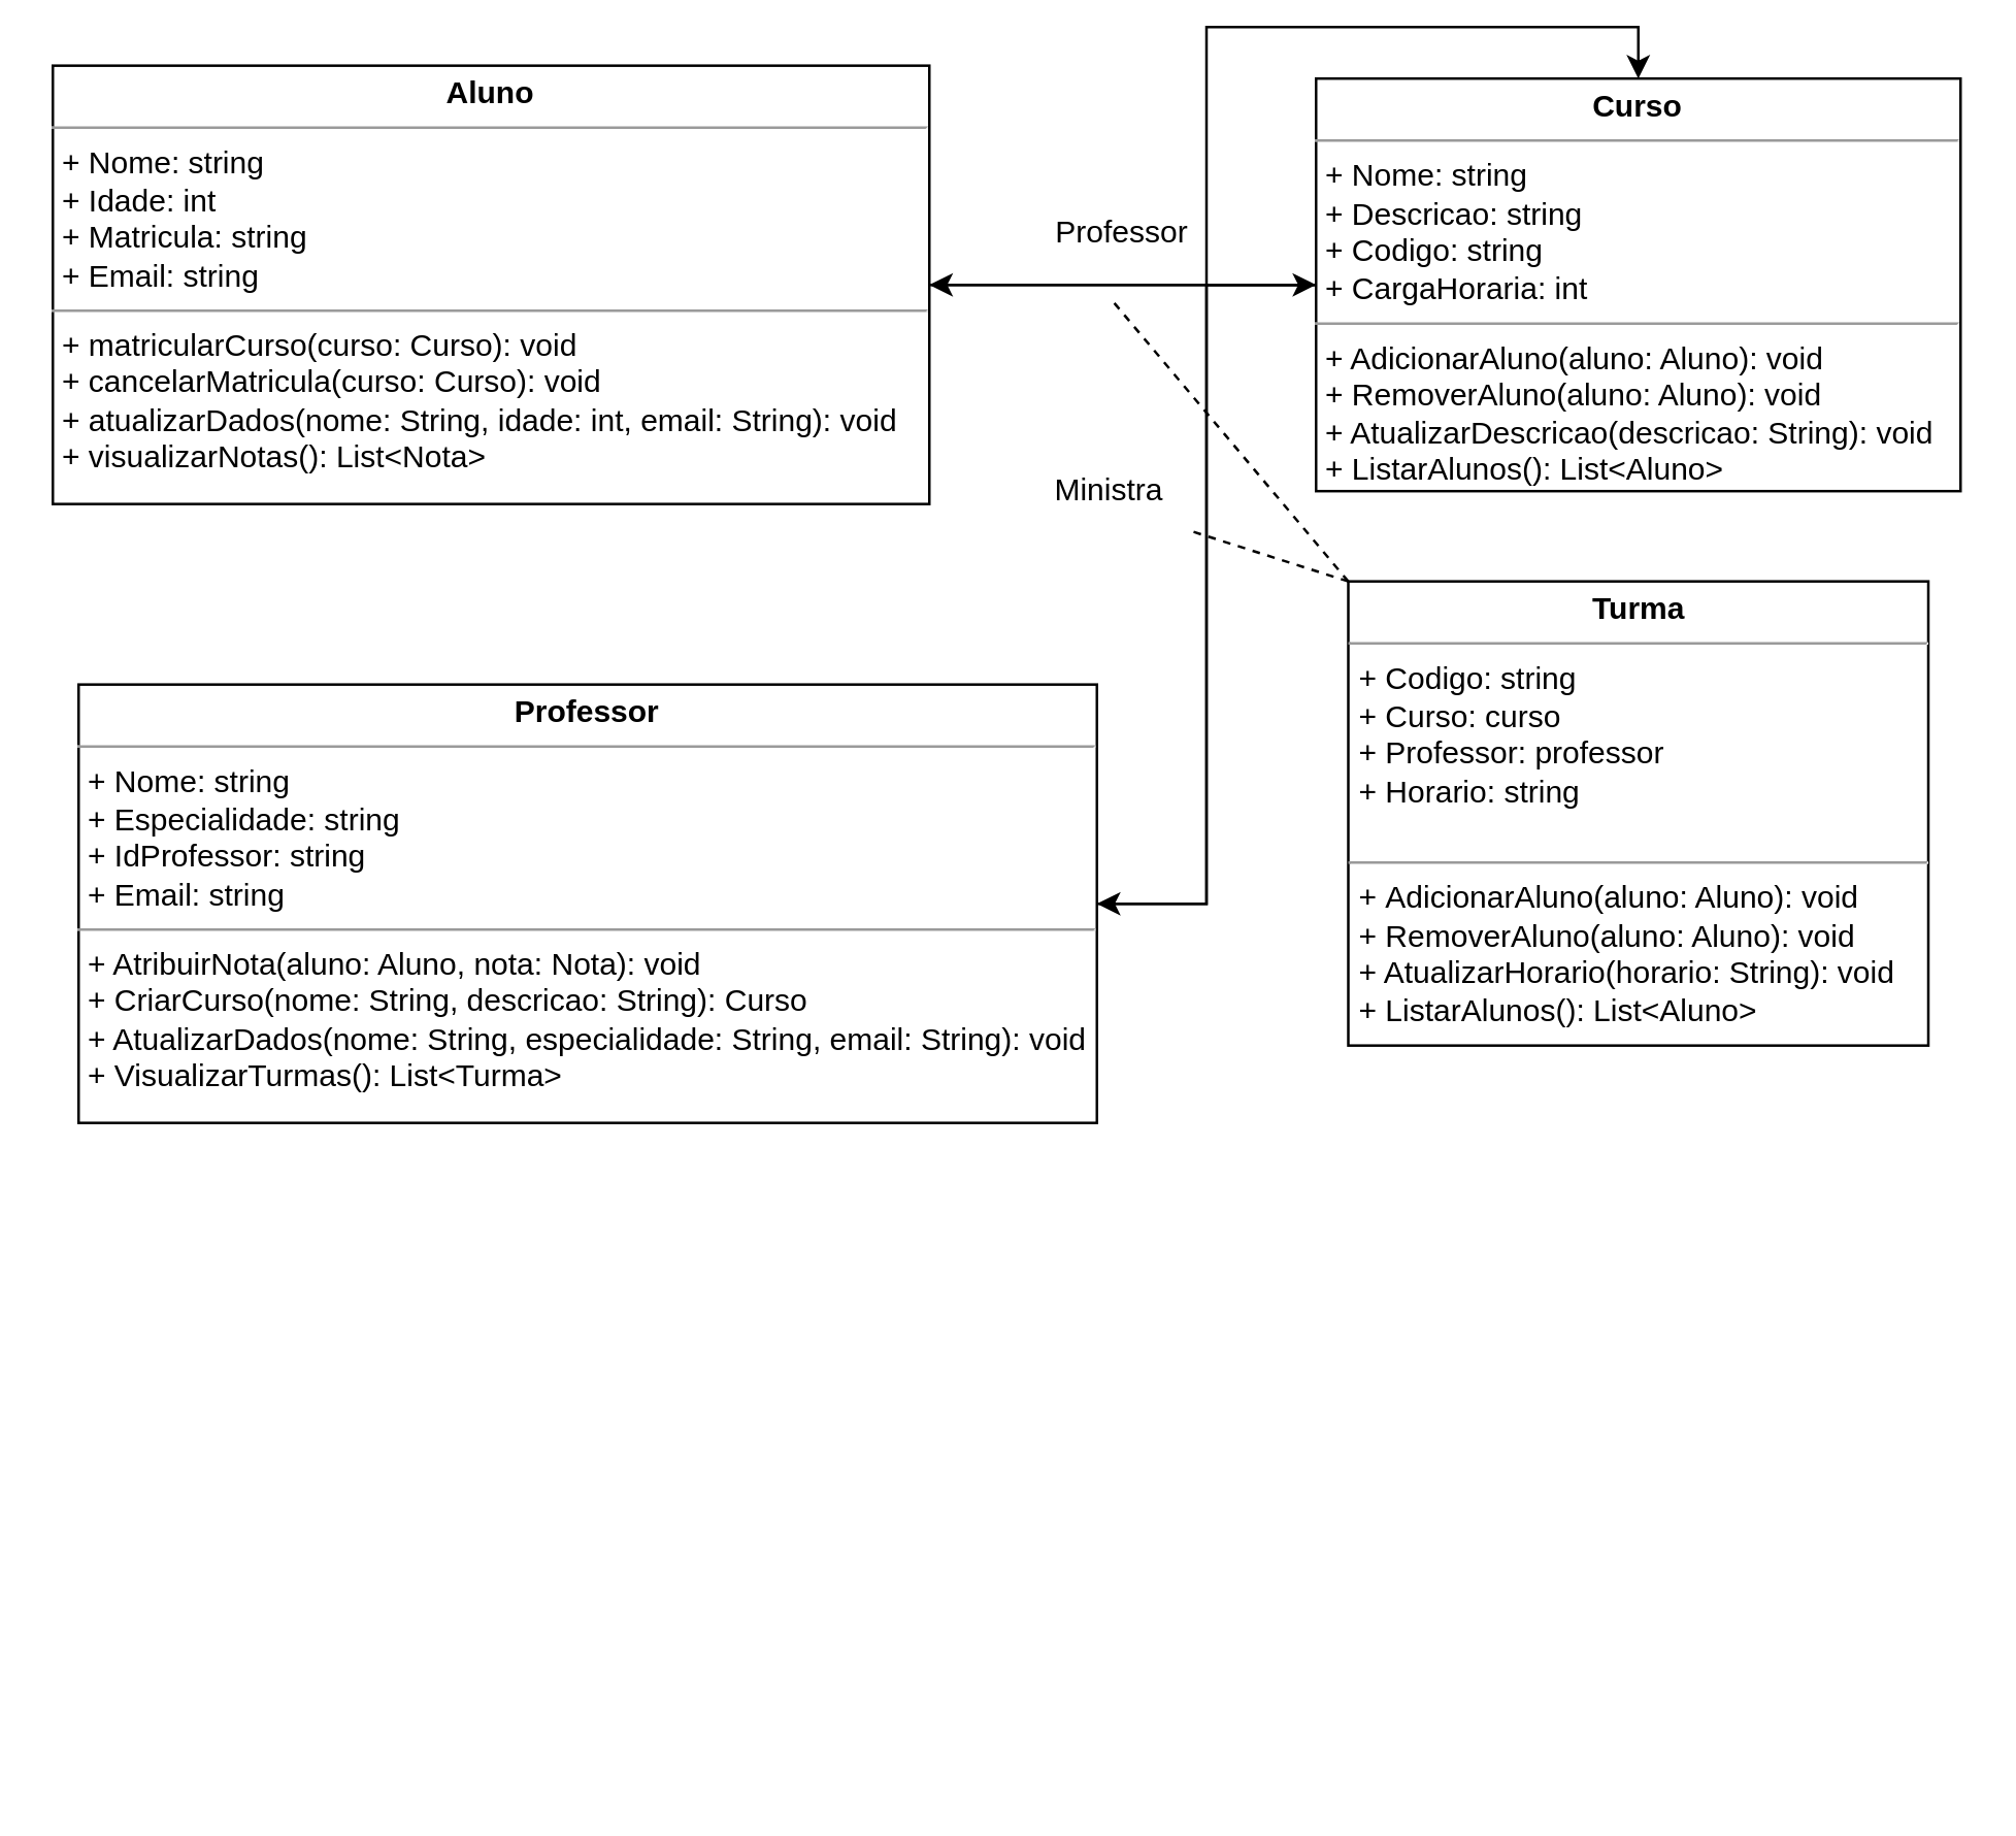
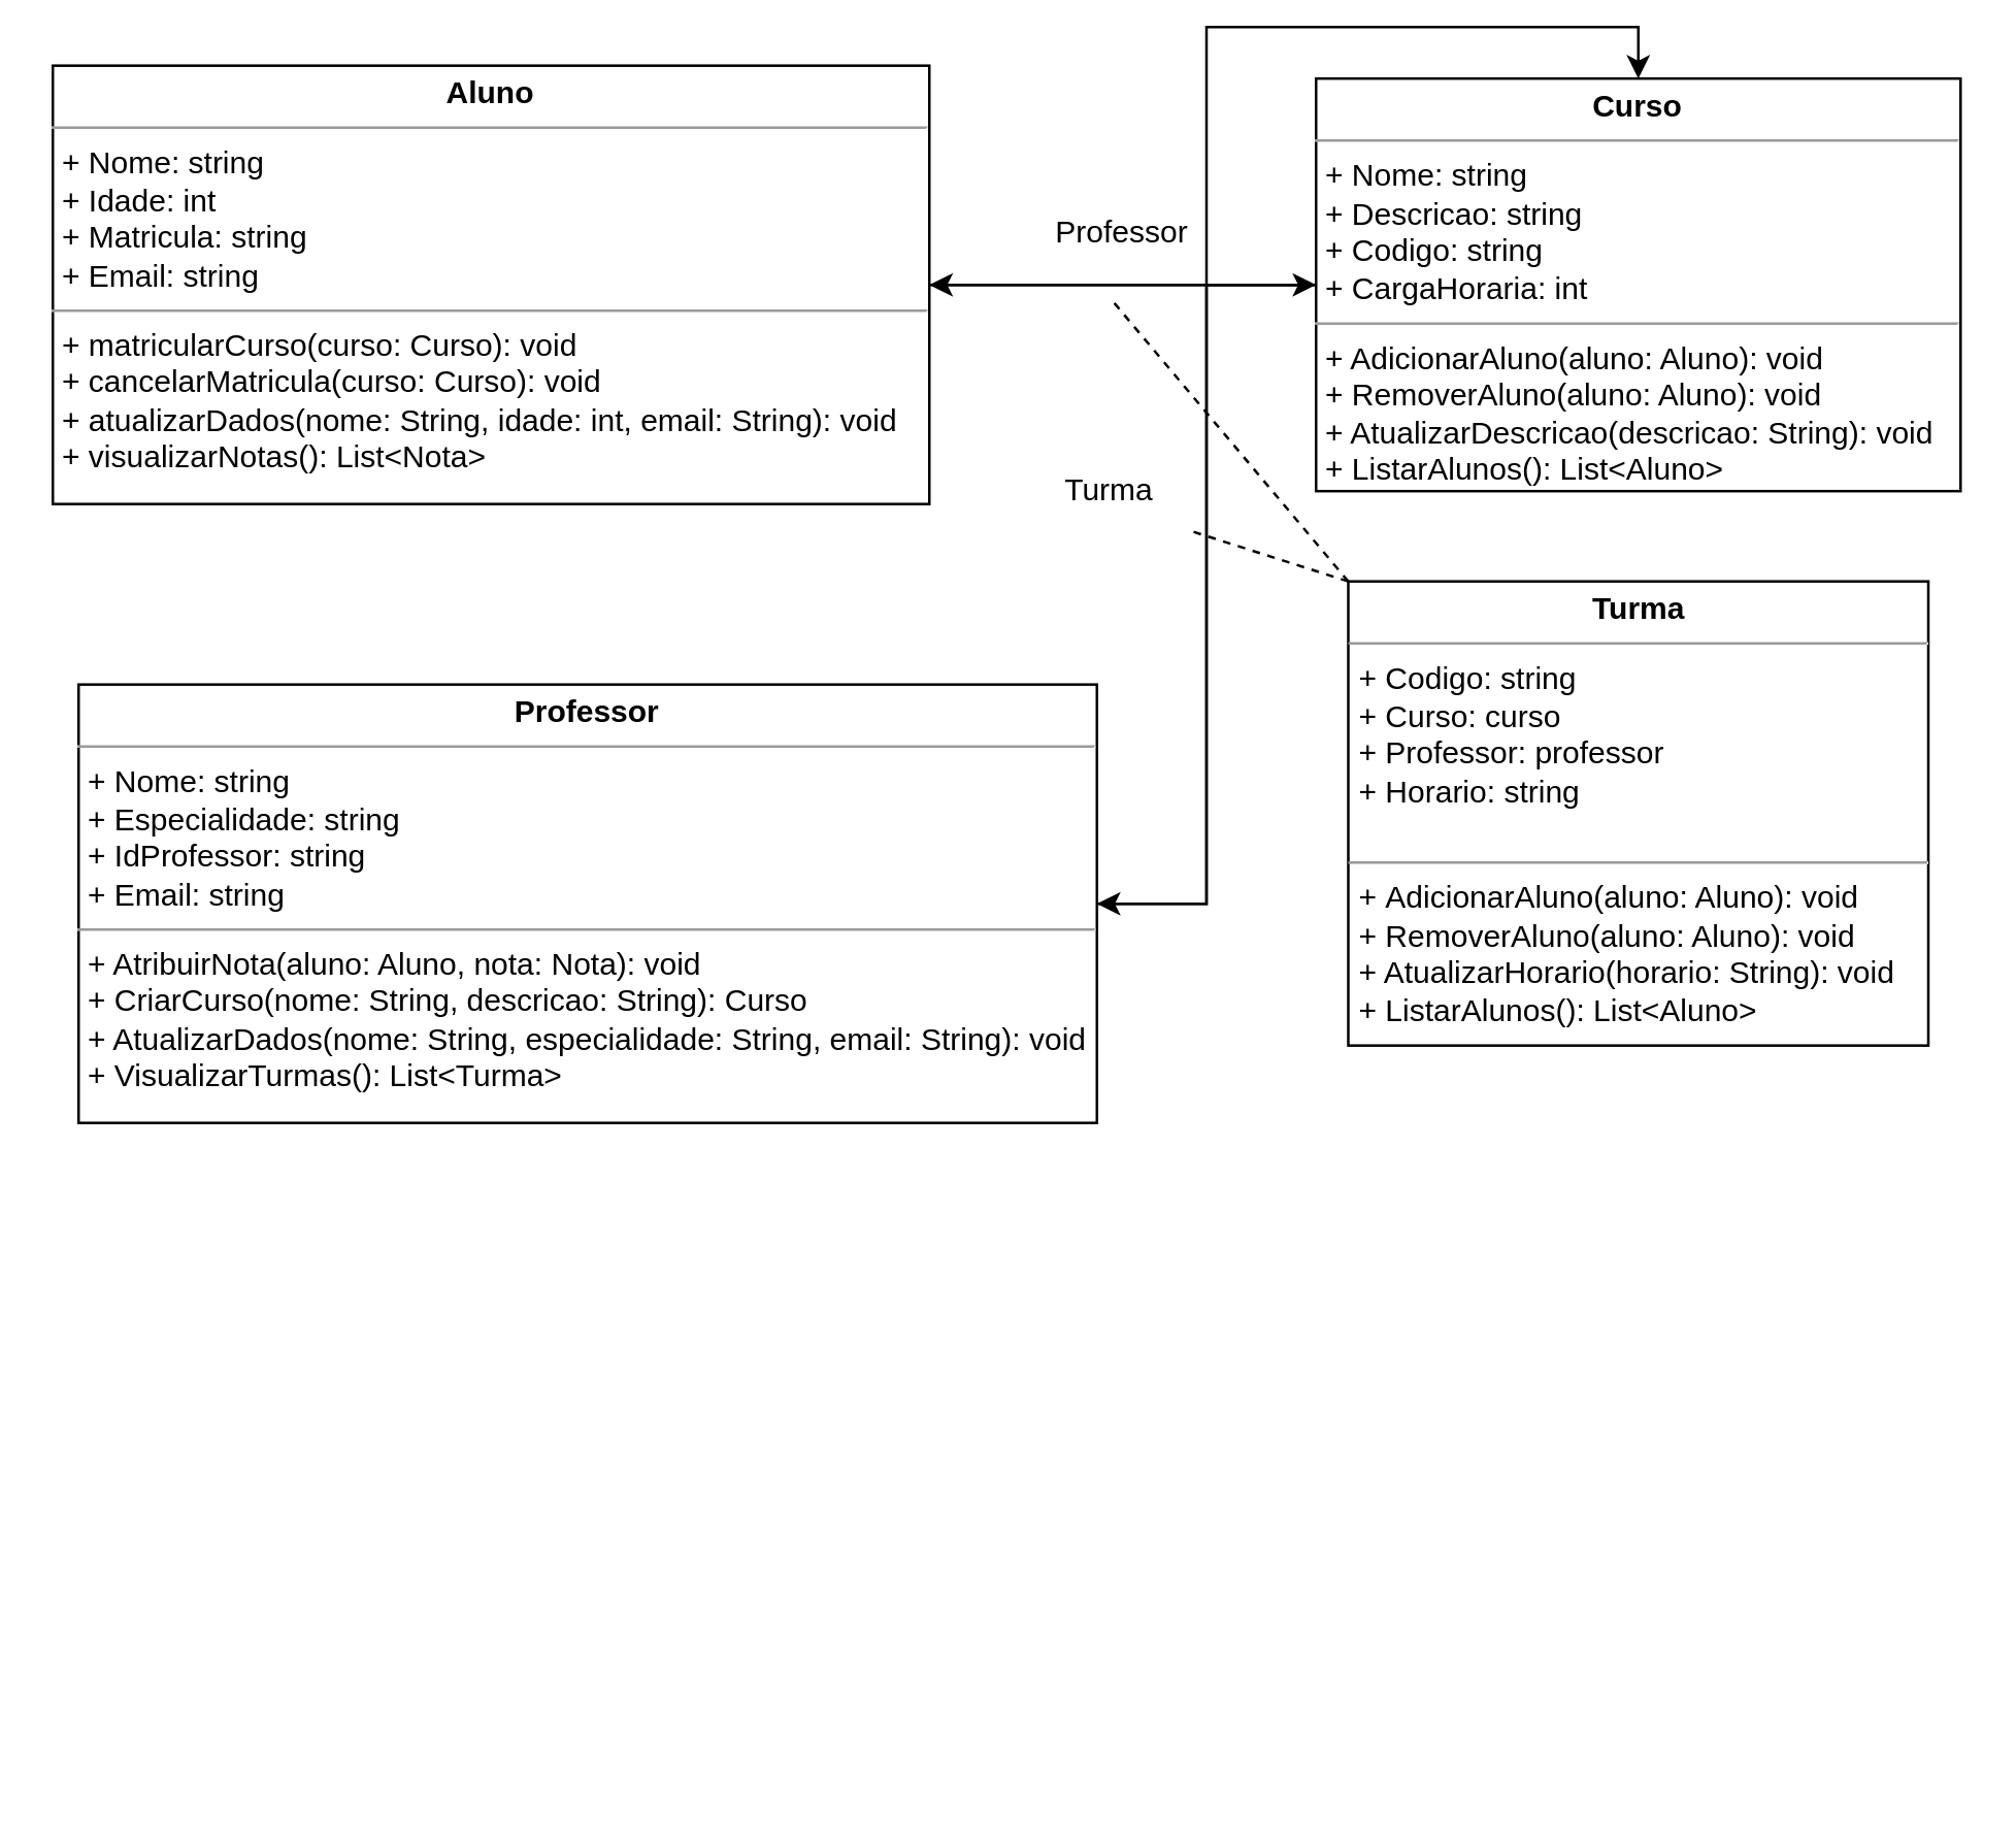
- <mxCell id="21" value="Ministra" style="text;html=1;align=center;verticalAlign=middle;whiteSpace=wrap;rounded=0;" vertex="1" parent="1"><mxGeometry x="400" y="174.97" width="60" height="30" as="geometry" /></mxCell>
+ <mxCell id="21" value="Turma" style="text;html=1;align=center;verticalAlign=middle;whiteSpace=wrap;rounded=0;" vertex="1" parent="1"><mxGeometry x="400" y="174.97" width="60" height="30" as="geometry" /></mxCell>
